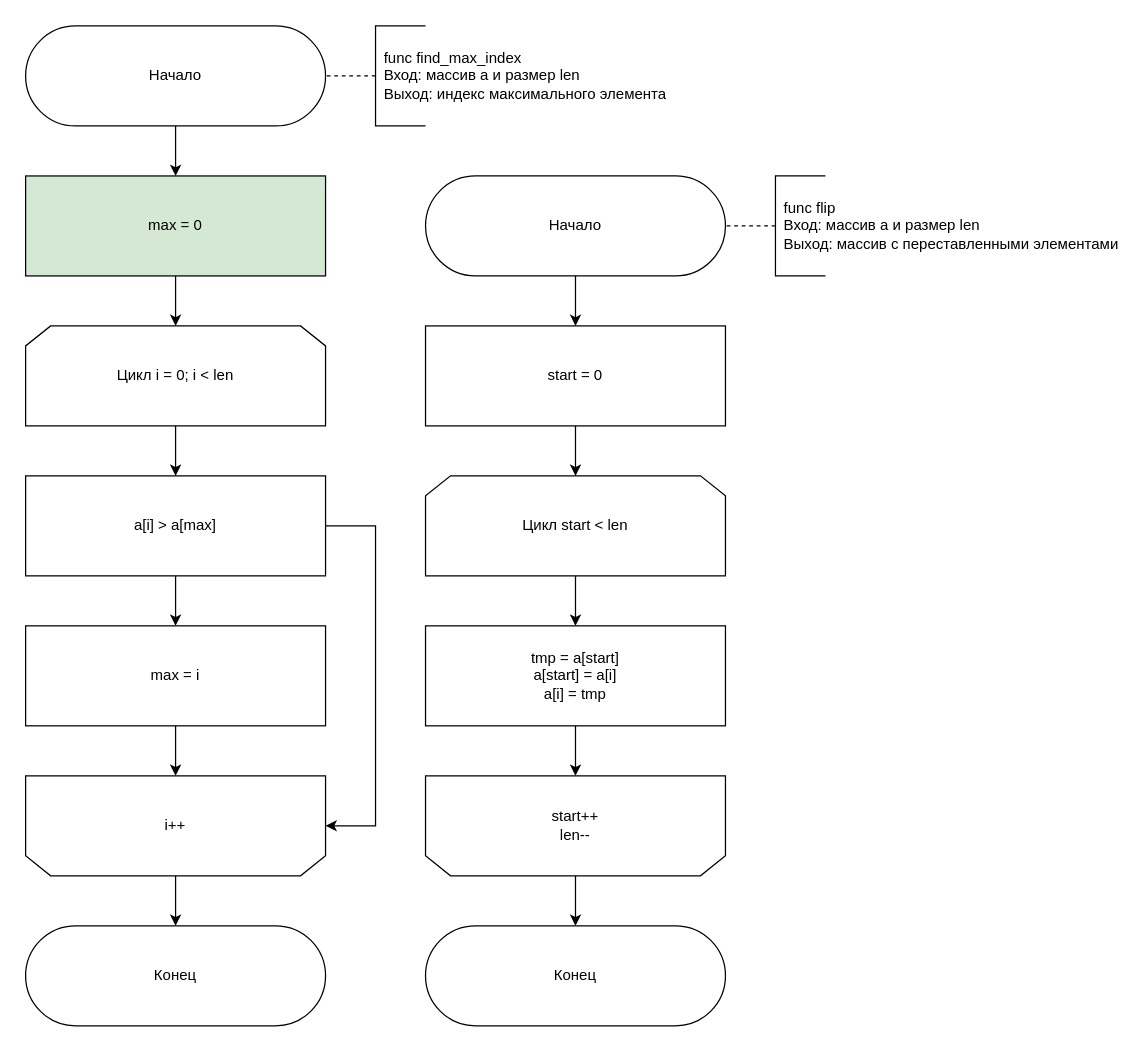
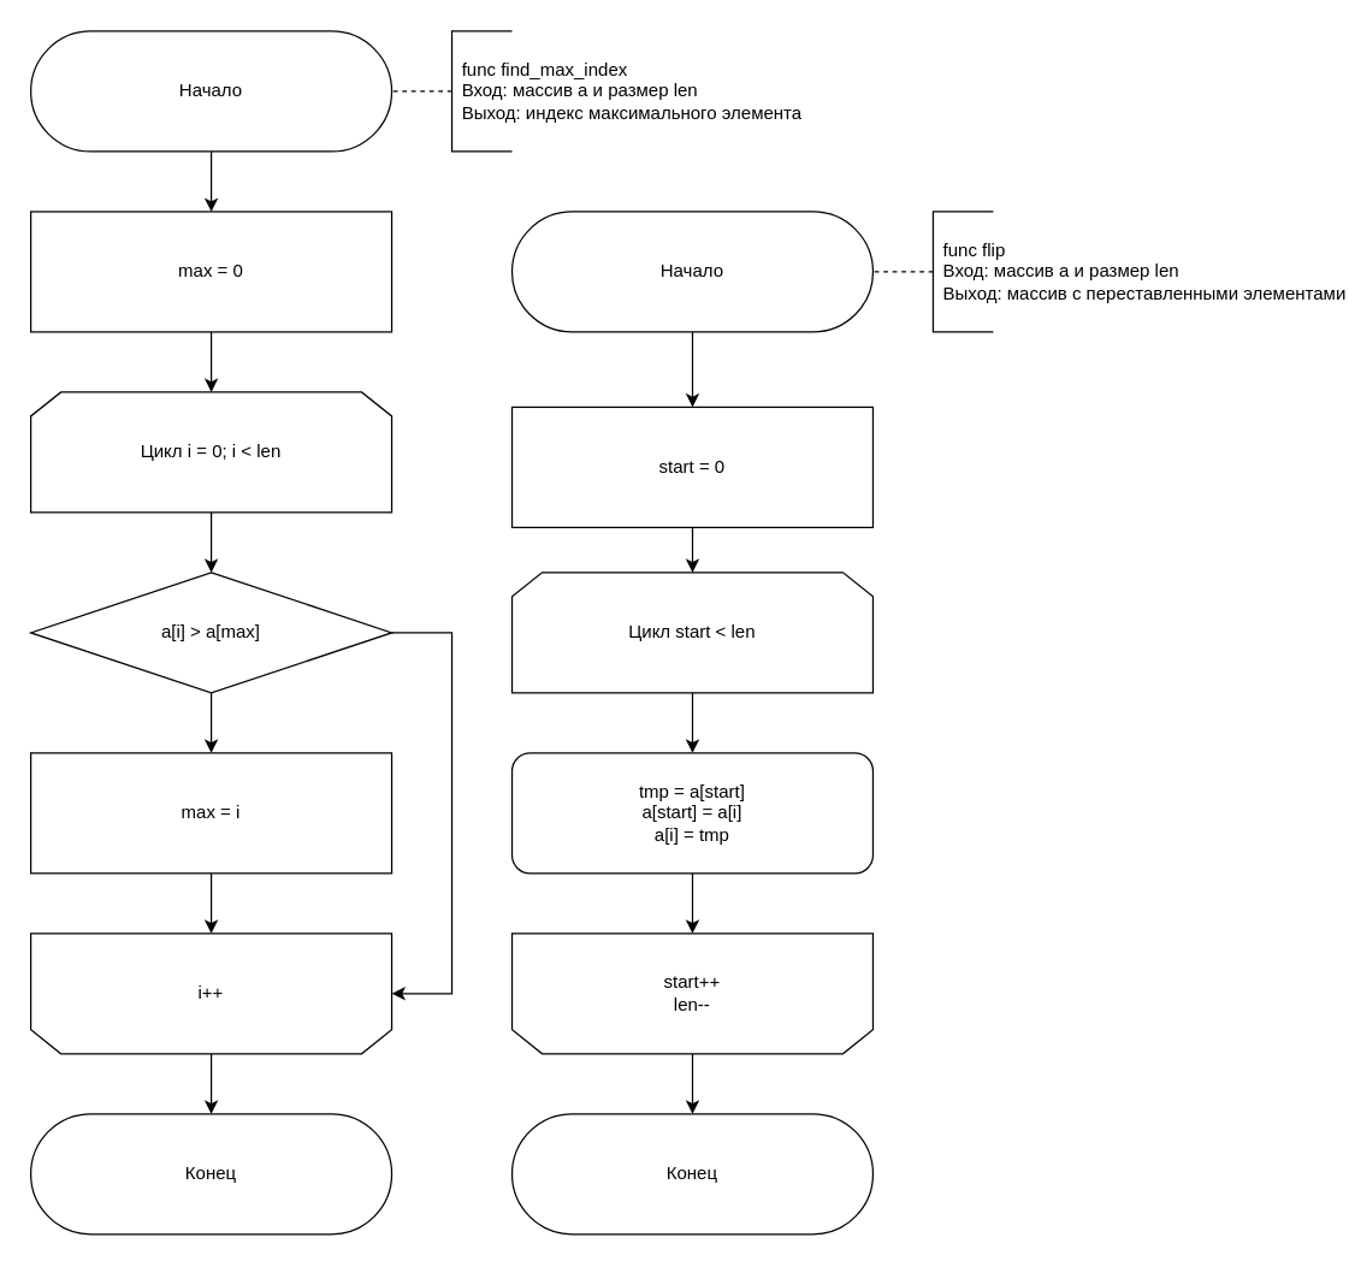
- <mxCell id="5" value="max = 0" style="rounded=0;whiteSpace=wrap;html=1;shadow=0;strokeWidth=1;fillColor=#d5e8d4;" vertex="1" parent="1"><mxGeometry x="20" y="140" width="240" height="80" as="geometry" /></mxCell>
+ <mxCell id="5" value="max = 0" style="rounded=0;whiteSpace=wrap;html=1;shadow=0;strokeWidth=1;" vertex="1" parent="1"><mxGeometry x="20" y="140" width="240" height="80" as="geometry" /></mxCell>
- <mxCell id="30" value="start = 0" style="rounded=0;whiteSpace=wrap;html=1;shadow=0;strokeWidth=1;" vertex="1" parent="1"><mxGeometry x="340" y="260" width="240" height="80" as="geometry" /></mxCell>
+ <mxCell id="30" value="start = 0" style="rounded=0;whiteSpace=wrap;html=1;shadow=0;strokeWidth=1;" vertex="1" parent="1"><mxGeometry x="340" y="270" width="240" height="80" as="geometry" /></mxCell>
- <mxCell id="10" value="a[i] &amp;gt; a[max]" style="whiteSpace=wrap;html=1;shadow=0;strokeWidth=1;rounded=0;" vertex="1" parent="1"><mxGeometry x="20" y="380" width="240" height="80" as="geometry" /></mxCell>
+ <mxCell id="10" value="a[i] &amp;gt; a[max]" style="rhombus;whiteSpace=wrap;html=1;rounded=0;shadow=0;strokeWidth=1;" vertex="1" parent="1"><mxGeometry x="20" y="380" width="240" height="80" as="geometry" /></mxCell>
- <mxCell id="25" value="tmp = a[start]&lt;br&gt;a[start] = a[i]&lt;br&gt;a[i] = tmp" style="rounded=0;whiteSpace=wrap;html=1;shadow=0;strokeWidth=1;" vertex="1" parent="1"><mxGeometry x="340" y="500" width="240" height="80" as="geometry" /></mxCell>
+ <mxCell id="25" value="tmp = a[start]&lt;br&gt;a[start] = a[i]&lt;br&gt;a[i] = tmp" style="whiteSpace=wrap;html=1;shadow=0;strokeWidth=1;rounded=1;" vertex="1" parent="1"><mxGeometry x="340" y="500" width="240" height="80" as="geometry" /></mxCell>
